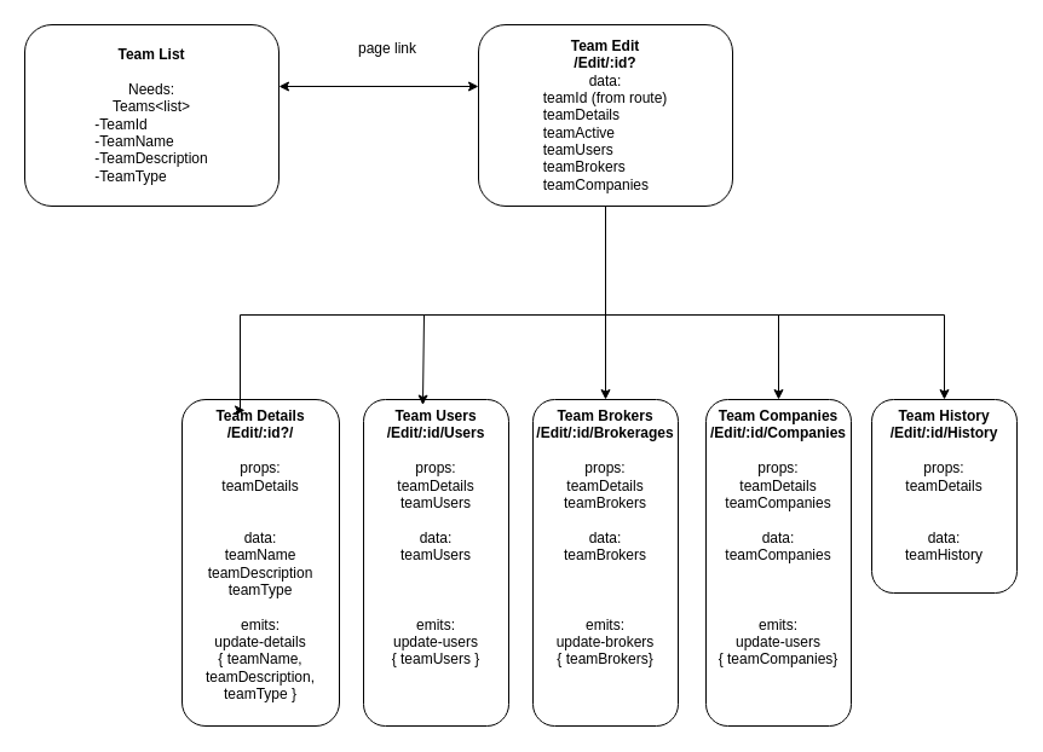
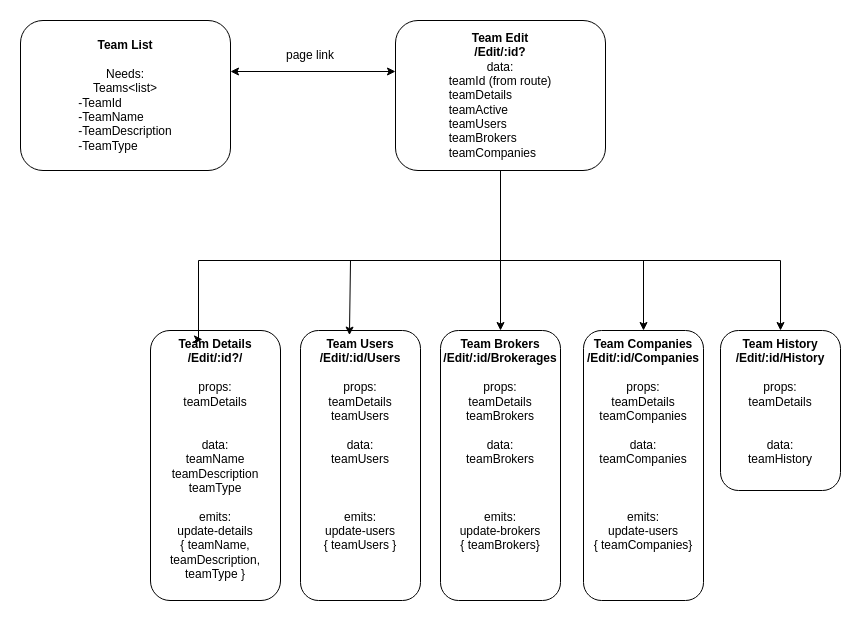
- <mxCell id="5" value="page link" style="text;html=1;strokeColor=none;fillColor=none;align=center;verticalAlign=middle;whiteSpace=wrap;rounded=0;" vertex="1" parent="1"><mxGeometry x="290" y="25" width="60" height="30" as="geometry" /></mxCell>
+ <mxCell id="5" value="page link" style="text;html=1;strokeColor=none;fillColor=none;align=center;verticalAlign=middle;whiteSpace=wrap;rounded=0;" vertex="1" parent="1"><mxGeometry x="280" y="40" width="60" height="30" as="geometry" /></mxCell>
